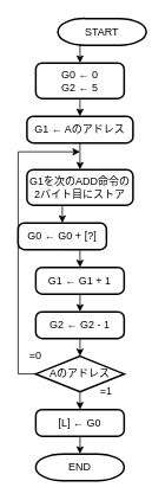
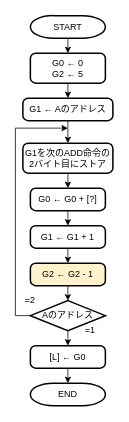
- <mxCell id="3" value="START" style="strokeWidth=2;html=1;shape=mxgraph.flowchart.terminator;whiteSpace=wrap;" vertex="1" parent="1"><mxGeometry x="65" y="20" width="100" height="30" as="geometry" /></mxCell>
+ <mxCell id="3" value="START" style="strokeWidth=2;html=1;shape=mxgraph.flowchart.terminator;whiteSpace=wrap;" vertex="1" parent="1"><mxGeometry x="40" y="20" width="100" height="30" as="geometry" /></mxCell>
- <mxCell id="11" value="G0 ← G0 + [?]" style="rounded=1;whiteSpace=wrap;html=1;absoluteArcSize=1;arcSize=14;strokeWidth=2;align=center;" vertex="1" parent="1"><mxGeometry x="20" y="250" width="100" height="30" as="geometry" /></mxCell>
+ <mxCell id="11" value="G0 ← G0 + [?]" style="rounded=1;whiteSpace=wrap;html=1;absoluteArcSize=1;arcSize=14;strokeWidth=2;align=center;" vertex="1" parent="1"><mxGeometry x="40" y="250" width="100" height="30" as="geometry" /></mxCell>
- <mxCell id="15" value="G2 ← G2 - 1" style="rounded=1;whiteSpace=wrap;html=1;absoluteArcSize=1;arcSize=14;strokeWidth=2;align=center;" vertex="1" parent="1"><mxGeometry x="40" y="350" width="100" height="30" as="geometry" /></mxCell>
+ <mxCell id="15" value="G2 ← G2 - 1" style="rounded=1;whiteSpace=wrap;html=1;absoluteArcSize=1;arcSize=14;strokeWidth=2;align=center;fillColor=#fff2cc;" vertex="1" parent="1"><mxGeometry x="40" y="350" width="100" height="30" as="geometry" /></mxCell>
- <mxCell id="19" value="=0" style="text;html=1;strokeColor=none;fillColor=none;align=center;verticalAlign=middle;whiteSpace=wrap;rounded=0;" vertex="1" parent="1"><mxGeometry x="20" y="390" width="40" height="20" as="geometry" /></mxCell>
+ <mxCell id="19" value="=2" style="text;html=1;strokeColor=none;fillColor=none;align=center;verticalAlign=middle;whiteSpace=wrap;rounded=0;" vertex="1" parent="1"><mxGeometry x="20" y="390" width="40" height="20" as="geometry" /></mxCell>
